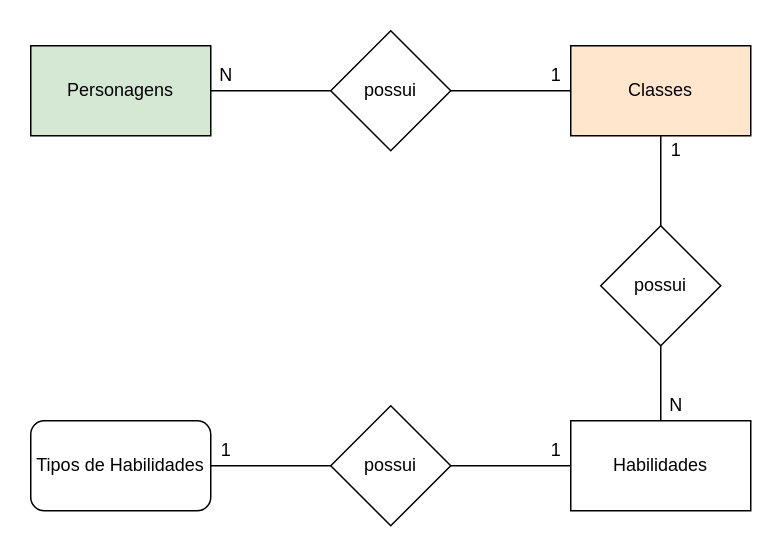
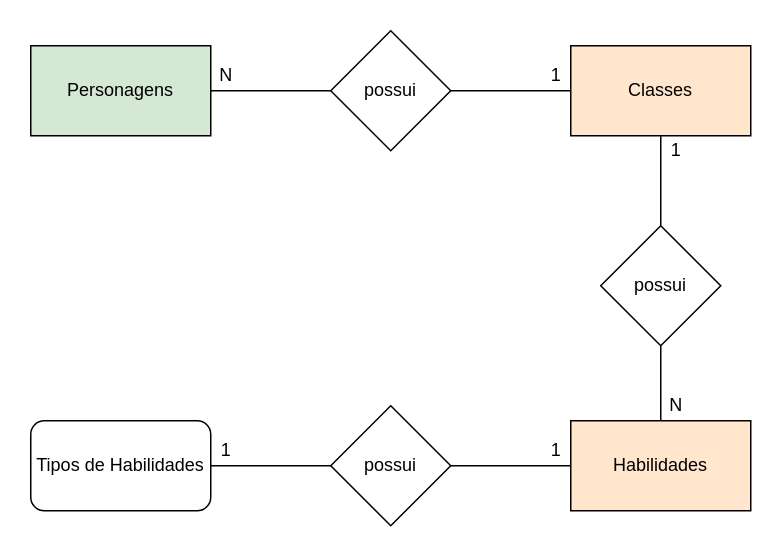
- <mxCell id="3" value="Habilidades" style="rounded=0;whiteSpace=wrap;html=1;" parent="1" vertex="1"><mxGeometry x="380" y="280" width="120" height="60" as="geometry" /></mxCell>
+ <mxCell id="3" value="Habilidades" style="rounded=0;whiteSpace=wrap;html=1;fillColor=#ffe6cc;" parent="1" vertex="1"><mxGeometry x="380" y="280" width="120" height="60" as="geometry" /></mxCell>
